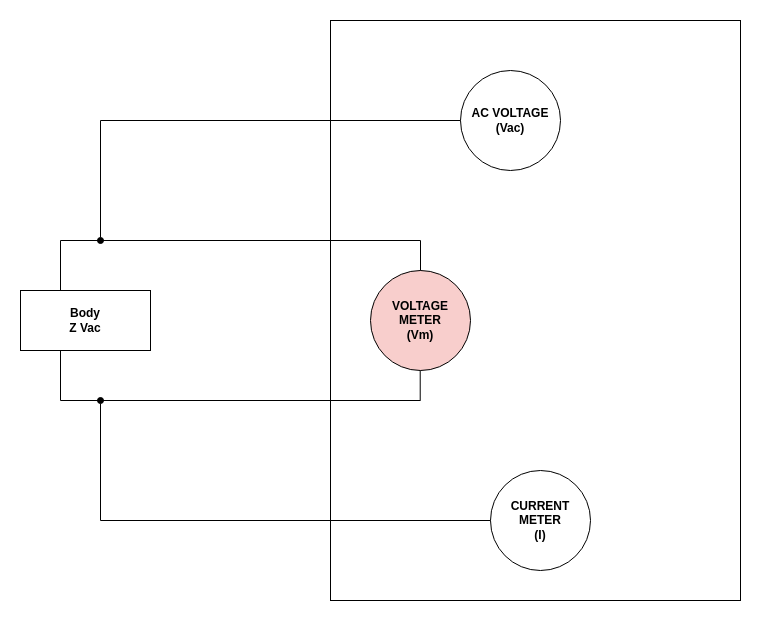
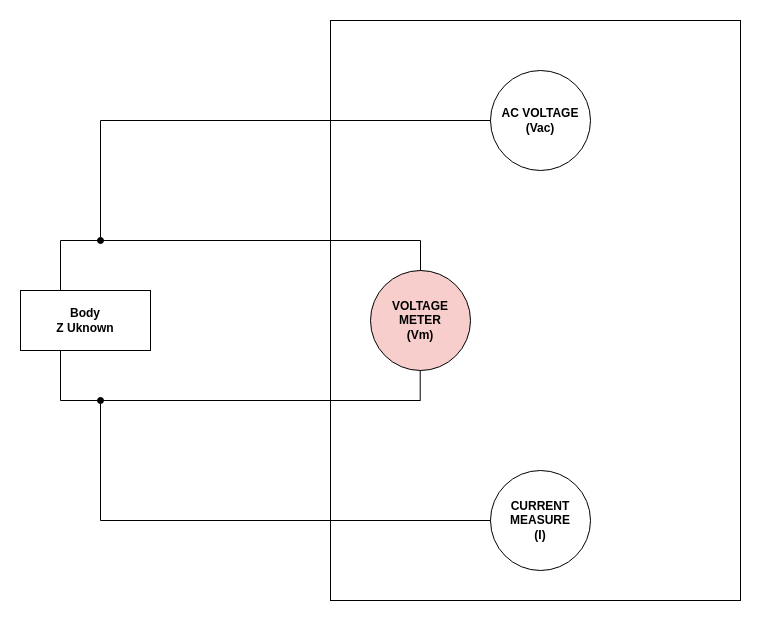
- <mxCell id="5" value="AC VOLTAGE&lt;br&gt;(Vac)" style="ellipse;whiteSpace=wrap;html=1;aspect=fixed;fontStyle=1" vertex="1" parent="1"><mxGeometry x="460" y="70" width="100" height="100" as="geometry" /></mxCell>
+ <mxCell id="5" value="AC VOLTAGE&lt;br&gt;(Vac)" style="ellipse;whiteSpace=wrap;html=1;aspect=fixed;fontStyle=1" vertex="1" parent="1"><mxGeometry x="490" y="70" width="100" height="100" as="geometry" /></mxCell>
- <mxCell id="3" value="Body&lt;br&gt;Z Vac" style="rounded=0;whiteSpace=wrap;html=1;fontStyle=1" vertex="1" parent="1"><mxGeometry x="20" y="290" width="130" height="60" as="geometry" /></mxCell>
+ <mxCell id="3" value="Body&lt;br&gt;Z Uknown" style="rounded=0;whiteSpace=wrap;html=1;fontStyle=1" vertex="1" parent="1"><mxGeometry x="20" y="290" width="130" height="60" as="geometry" /></mxCell>
- <mxCell id="4" value="CURRENT&lt;br&gt;METER&lt;br&gt;(I)" style="ellipse;whiteSpace=wrap;html=1;aspect=fixed;fontStyle=1" vertex="1" parent="1"><mxGeometry x="490" y="470" width="100" height="100" as="geometry" /></mxCell>
+ <mxCell id="4" value="CURRENT&lt;br&gt;MEASURE&lt;br&gt;(I)" style="ellipse;whiteSpace=wrap;html=1;aspect=fixed;fontStyle=1" vertex="1" parent="1"><mxGeometry x="490" y="470" width="100" height="100" as="geometry" /></mxCell>
